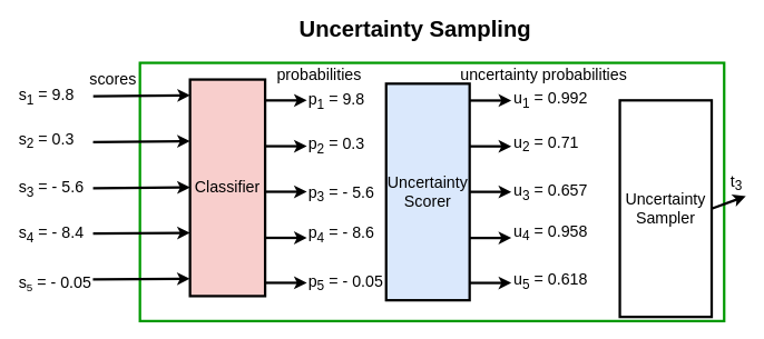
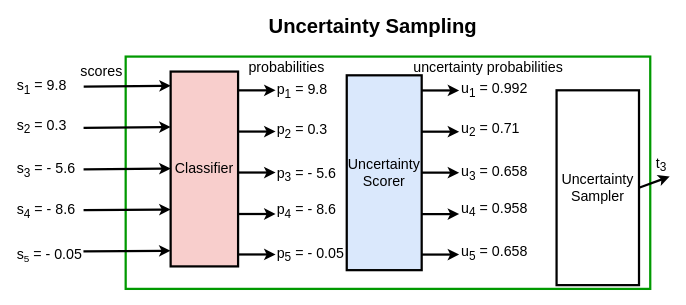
- <mxCell id="34" value="u&lt;sub&gt;3&lt;/sub&gt; = 0.657" style="text;html=1;strokeColor=none;fillColor=none;align=left;verticalAlign=middle;whiteSpace=wrap;rounded=0;fontSize=19;" parent="1" vertex="1"><mxGeometry x="613" y="215.5" width="105" height="30" as="geometry" /></mxCell>
+ <mxCell id="34" value="u&lt;sub&gt;3&lt;/sub&gt; = 0.658" style="text;html=1;strokeColor=none;fillColor=none;align=left;verticalAlign=middle;whiteSpace=wrap;rounded=0;fontSize=19;" parent="1" vertex="1"><mxGeometry x="613" y="215.5" width="105" height="30" as="geometry" /></mxCell>
- <mxCell id="39" value="s&lt;sub&gt;4&lt;/sub&gt; = - 8.4" style="text;html=1;strokeColor=none;fillColor=none;align=left;verticalAlign=middle;whiteSpace=wrap;rounded=0;fontSize=19;" parent="1" vertex="1"><mxGeometry x="20" y="267" width="105" height="30" as="geometry" /></mxCell>
+ <mxCell id="39" value="s&lt;sub&gt;4&lt;/sub&gt; = - 8.6" style="text;html=1;strokeColor=none;fillColor=none;align=left;verticalAlign=middle;whiteSpace=wrap;rounded=0;fontSize=19;" parent="1" vertex="1"><mxGeometry x="20" y="267" width="105" height="30" as="geometry" /></mxCell>
- <mxCell id="32" value="u&lt;sub&gt;5&lt;/sub&gt; = 0.618" style="text;html=1;strokeColor=none;fillColor=none;align=left;verticalAlign=middle;whiteSpace=wrap;rounded=0;fontSize=19;" parent="1" vertex="1"><mxGeometry x="613" y="323" width="105" height="30" as="geometry" /></mxCell>
+ <mxCell id="32" value="u&lt;sub&gt;5&lt;/sub&gt; = 0.658" style="text;html=1;strokeColor=none;fillColor=none;align=left;verticalAlign=middle;whiteSpace=wrap;rounded=0;fontSize=19;" parent="1" vertex="1"><mxGeometry x="613" y="323" width="105" height="30" as="geometry" /></mxCell>
